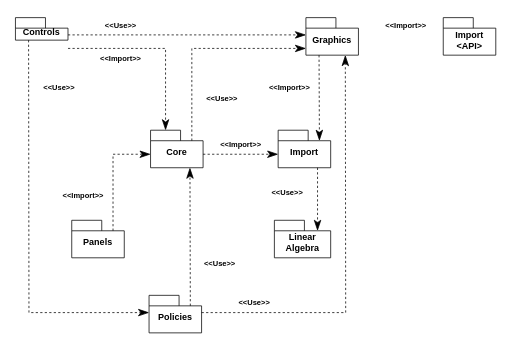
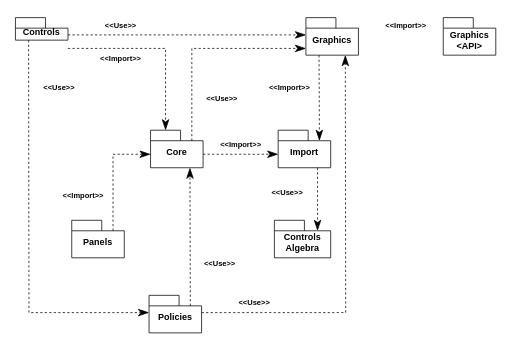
- <mxCell id="2" value="Import &amp;lt;API&amp;gt;" style="shape=folder;fontStyle=1;spacingTop=10;tabWidth=40;tabHeight=14;tabPosition=left;html=1;whiteSpace=wrap;fillColor=default;" vertex="1" parent="1"><mxGeometry x="590" y="23" width="70" height="50" as="geometry" /></mxCell>
+ <mxCell id="2" value="Graphics &amp;lt;API&amp;gt;" style="shape=folder;fontStyle=1;spacingTop=10;tabWidth=40;tabHeight=14;tabPosition=left;html=1;whiteSpace=wrap;fillColor=default;" vertex="1" parent="1"><mxGeometry x="590" y="23" width="70" height="50" as="geometry" /></mxCell>
- <mxCell id="3" value="Linear Algebra" style="shape=folder;fontStyle=1;spacingTop=10;tabWidth=40;tabHeight=14;tabPosition=left;html=1;whiteSpace=wrap;" vertex="1" parent="1"><mxGeometry x="365" y="293" width="75" height="50" as="geometry" /></mxCell>
+ <mxCell id="3" value="Controls Algebra" style="shape=folder;fontStyle=1;spacingTop=10;tabWidth=40;tabHeight=14;tabPosition=left;html=1;whiteSpace=wrap;" vertex="1" parent="1"><mxGeometry x="365" y="293" width="75" height="50" as="geometry" /></mxCell>
